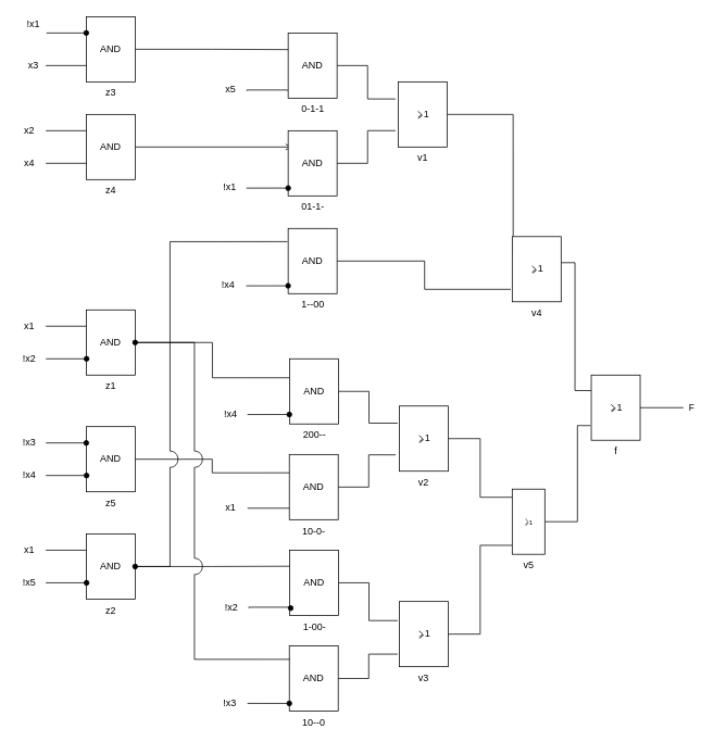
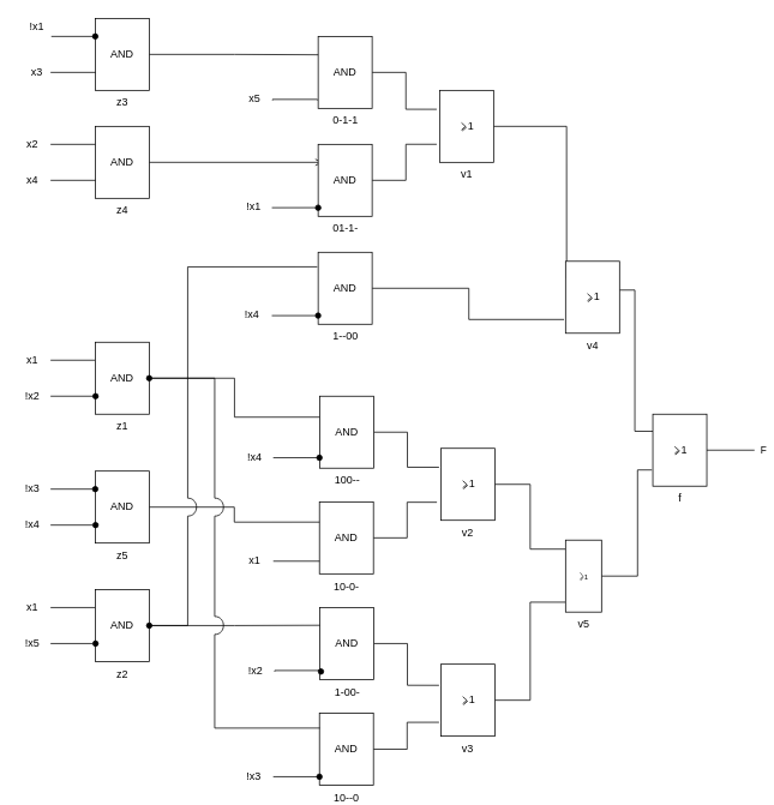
- <mxCell id="39" value="200--" style="verticalLabelPosition=bottom;shadow=0;dashed=0;align=center;html=1;verticalAlign=top;shape=mxgraph.electrical.iec_logic_gates.and;" parent="1" vertex="1"><mxGeometry x="354.93" y="440" width="60" height="80" as="geometry" /></mxCell>
+ <mxCell id="39" value="100--" style="verticalLabelPosition=bottom;shadow=0;dashed=0;align=center;html=1;verticalAlign=top;shape=mxgraph.electrical.iec_logic_gates.and;" parent="1" vertex="1"><mxGeometry x="354.93" y="440" width="60" height="80" as="geometry" /></mxCell>
